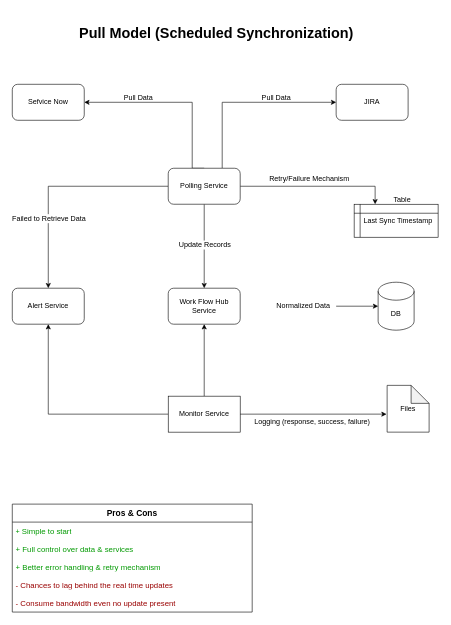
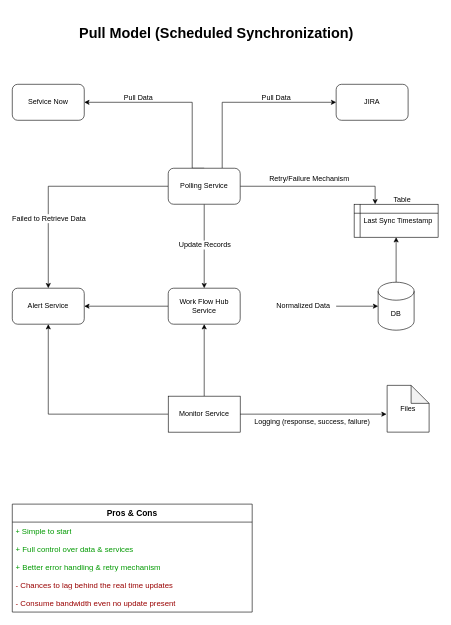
+ <mxCell id="19" style="edgeStyle=orthogonalEdgeStyle;rounded=0;orthogonalLoop=1;jettySize=auto;html=1;exitX=0.5;exitY=0;exitDx=0;exitDy=0;exitPerimeter=0;entryX=0.5;entryY=1;entryDx=0;entryDy=0;" parent="1" source="17" target="18" edge="1"><mxGeometry relative="1" as="geometry"><mxPoint x="660" y="410" as="targetPoint" /></mxGeometry></mxCell>
+ <mxCell id="13" style="edgeStyle=orthogonalEdgeStyle;rounded=0;orthogonalLoop=1;jettySize=auto;html=1;exitX=0;exitY=0.5;exitDx=0;exitDy=0;entryX=1;entryY=0.5;entryDx=0;entryDy=0;" parent="1" source="14" target="22" edge="1"><mxGeometry relative="1" as="geometry" /></mxCell>
